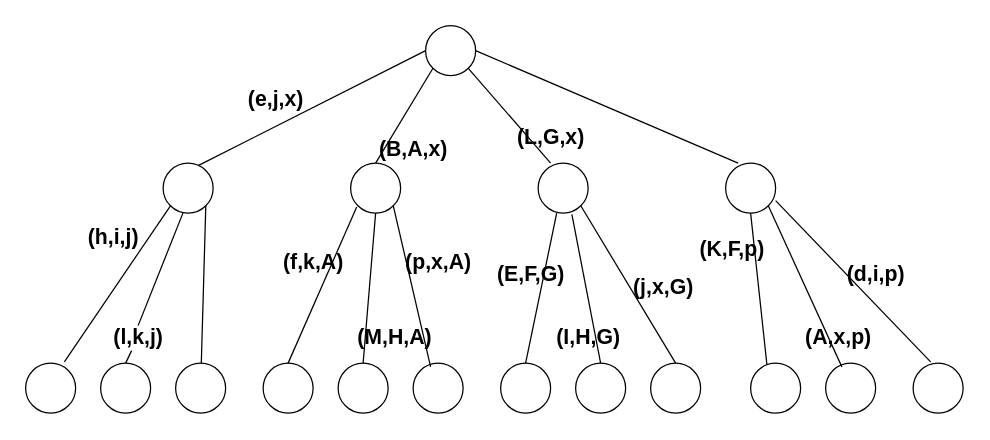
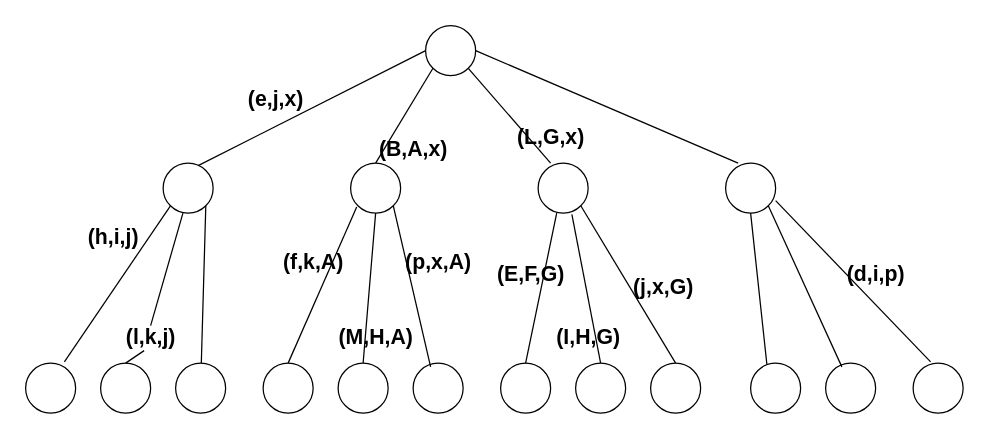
- <mxCell id="49" value="&lt;font size=&quot;1&quot;&gt;&lt;b style=&quot;font-size: 17px&quot;&gt;(K,F,p)&lt;/b&gt;&lt;/font&gt;" style="text;html=1;align=center;verticalAlign=middle;resizable=0;points=[];autosize=1;strokeColor=none;fillColor=none;" vertex="1" parent="1"><mxGeometry x="550" y="190" width="70" height="20" as="geometry" /></mxCell>
- <mxCell id="37" value="&lt;font size=&quot;1&quot;&gt;&lt;b style=&quot;font-size: 17px&quot;&gt;(l,k,j)&lt;/b&gt;&lt;/font&gt;" style="text;html=1;align=center;verticalAlign=middle;resizable=0;points=[];autosize=1;strokeColor=none;fillColor=none;" vertex="1" parent="1"><mxGeometry x="85" y="260" width="50" height="20" as="geometry" /></mxCell>
+ <mxCell id="37" value="&lt;font size=&quot;1&quot;&gt;&lt;b style=&quot;font-size: 17px&quot;&gt;(l,k,j)&lt;/b&gt;&lt;/font&gt;" style="text;html=1;align=center;verticalAlign=middle;resizable=0;points=[];autosize=1;strokeColor=none;fillColor=none;" vertex="1" parent="1"><mxGeometry x="95" y="260" width="50" height="20" as="geometry" /></mxCell>
- <mxCell id="48" value="&lt;font size=&quot;1&quot;&gt;&lt;b style=&quot;font-size: 17px&quot;&gt;(M,H,A)&lt;/b&gt;&lt;/font&gt;" style="text;html=1;align=center;verticalAlign=middle;resizable=0;points=[];autosize=1;strokeColor=none;fillColor=none;" vertex="1" parent="1"><mxGeometry x="280" y="260" width="70" height="20" as="geometry" /></mxCell>
+ <mxCell id="48" value="&lt;font size=&quot;1&quot;&gt;&lt;b style=&quot;font-size: 17px&quot;&gt;(M,H,A)&lt;/b&gt;&lt;/font&gt;" style="text;html=1;align=center;verticalAlign=middle;resizable=0;points=[];autosize=1;strokeColor=none;fillColor=none;" vertex="1" parent="1"><mxGeometry x="265" y="260" width="70" height="20" as="geometry" /></mxCell>
- <mxCell id="43" value="&lt;font size=&quot;1&quot;&gt;&lt;b style=&quot;font-size: 17px&quot;&gt;(A,x,p)&lt;/b&gt;&lt;/font&gt;" style="text;html=1;align=center;verticalAlign=middle;resizable=0;points=[];autosize=1;strokeColor=none;fillColor=none;" vertex="1" parent="1"><mxGeometry x="635" y="260" width="70" height="20" as="geometry" /></mxCell>
